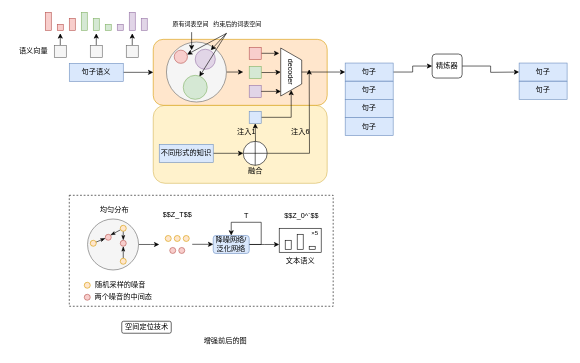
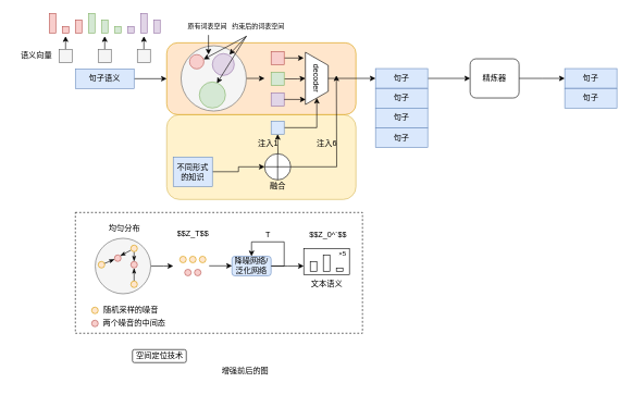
- <mxCell id="91" value="精炼器" style="rounded=1;whiteSpace=wrap;html=1;" vertex="1" parent="1"><mxGeometry x="720" y="89.5" width="50" height="40" as="geometry" /></mxCell>
+ <mxCell id="91" value="精炼器" style="rounded=1;whiteSpace=wrap;html=1;" vertex="1" parent="1"><mxGeometry x="720" y="89.5" width="75" height="60" as="geometry" /></mxCell>
- <mxCell id="81" value="不同形式的知识" style="rounded=0;whiteSpace=wrap;html=1;fillColor=#dae8fc;strokeColor=#6c8ebf;" vertex="1" parent="1"><mxGeometry x="265" y="240" width="90" height="30" as="geometry" /></mxCell>
+ <mxCell id="81" value="不同形式的知识" style="rounded=0;whiteSpace=wrap;html=1;fillColor=#dae8fc;strokeColor=#6c8ebf;" vertex="1" parent="1"><mxGeometry x="265" y="240" width="60" height="45" as="geometry" /></mxCell>
